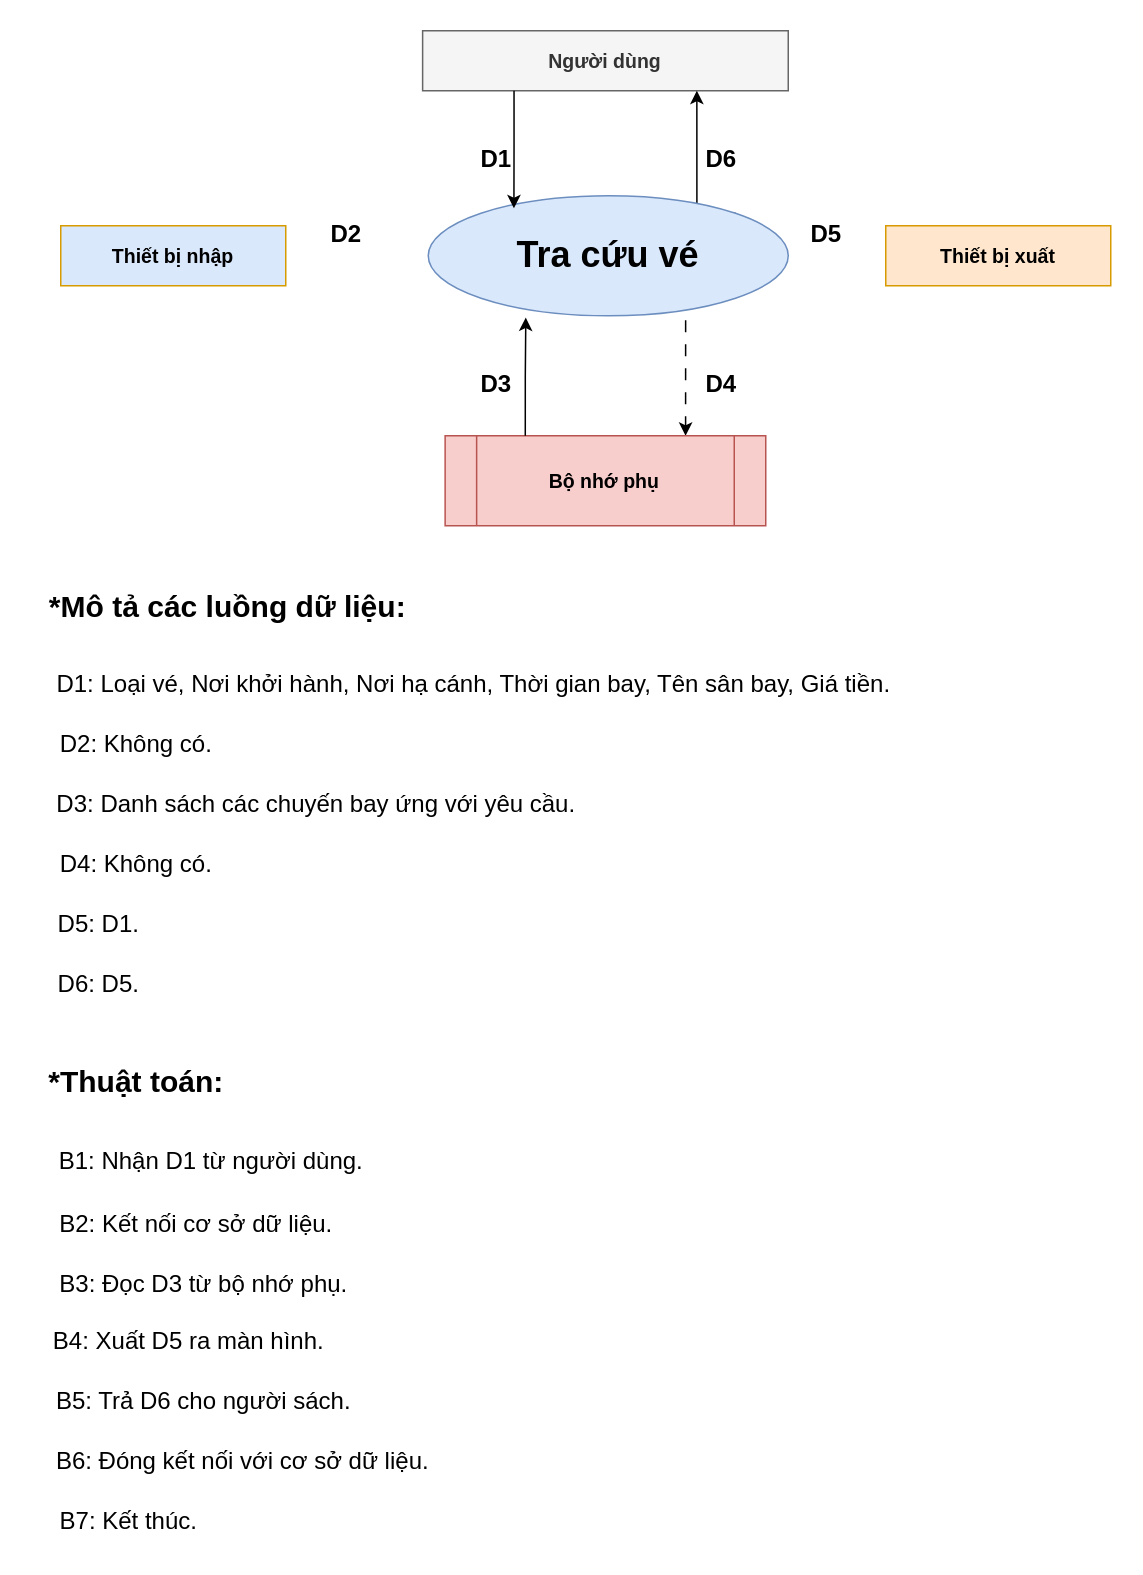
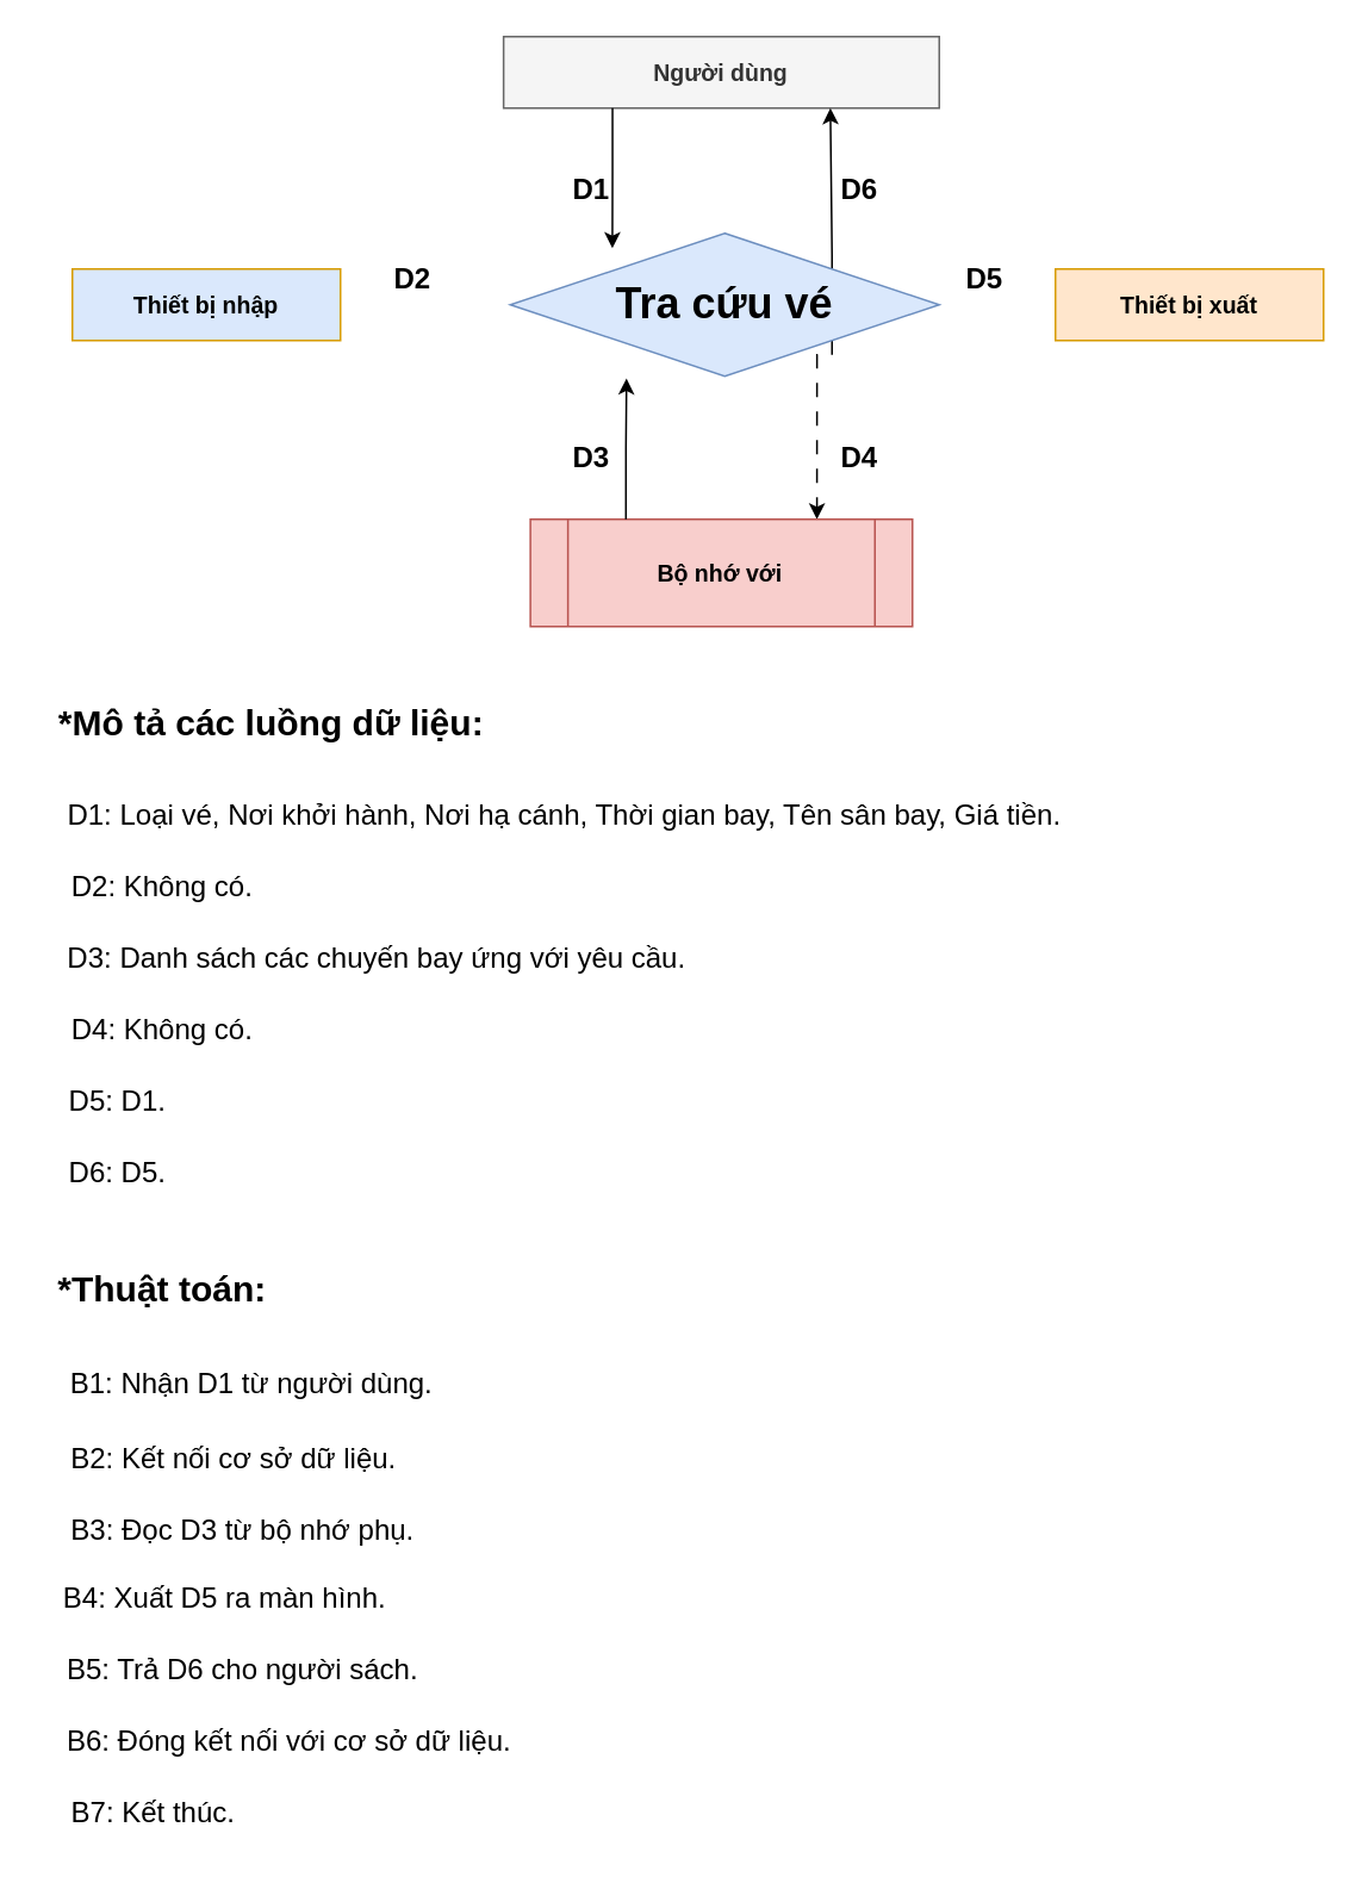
- <mxCell id="5" value="&lt;font size=&quot;1&quot; style=&quot;&quot;&gt;&lt;b style=&quot;font-size: 24px;&quot;&gt;Tra cứu vé&lt;/b&gt;&lt;/font&gt;" style="ellipse;whiteSpace=wrap;html=1;fillColor=#dae8fc;strokeColor=#6c8ebf;" vertex="1" parent="1"><mxGeometry x="285" y="130" width="240" height="80" as="geometry" /></mxCell>
+ <mxCell id="5" value="&lt;font size=&quot;1&quot; style=&quot;&quot;&gt;&lt;b style=&quot;font-size: 24px;&quot;&gt;Tra cứu vé&lt;/b&gt;&lt;/font&gt;" style="rhombus;whiteSpace=wrap;html=1;fillColor=#dae8fc;strokeColor=#6c8ebf;" vertex="1" parent="1"><mxGeometry x="285" y="130" width="240" height="80" as="geometry" /></mxCell>
- <mxCell id="8" value="&lt;b&gt;&lt;font style=&quot;font-size: 13px;&quot;&gt;Bộ nhớ phụ&lt;/font&gt;&lt;/b&gt;" style="shape=process;whiteSpace=wrap;html=1;backgroundOutline=1;fillColor=#f8cecc;strokeColor=#b85450;" vertex="1" parent="1"><mxGeometry x="296.25" y="290" width="213.75" height="60" as="geometry" /></mxCell>
+ <mxCell id="8" value="&lt;b&gt;&lt;font style=&quot;font-size: 13px;&quot;&gt;Bộ nhớ với&lt;/font&gt;&lt;/b&gt;" style="shape=process;whiteSpace=wrap;html=1;backgroundOutline=1;fillColor=#f8cecc;strokeColor=#b85450;" vertex="1" parent="1"><mxGeometry x="296.25" y="290" width="213.75" height="60" as="geometry" /></mxCell>
